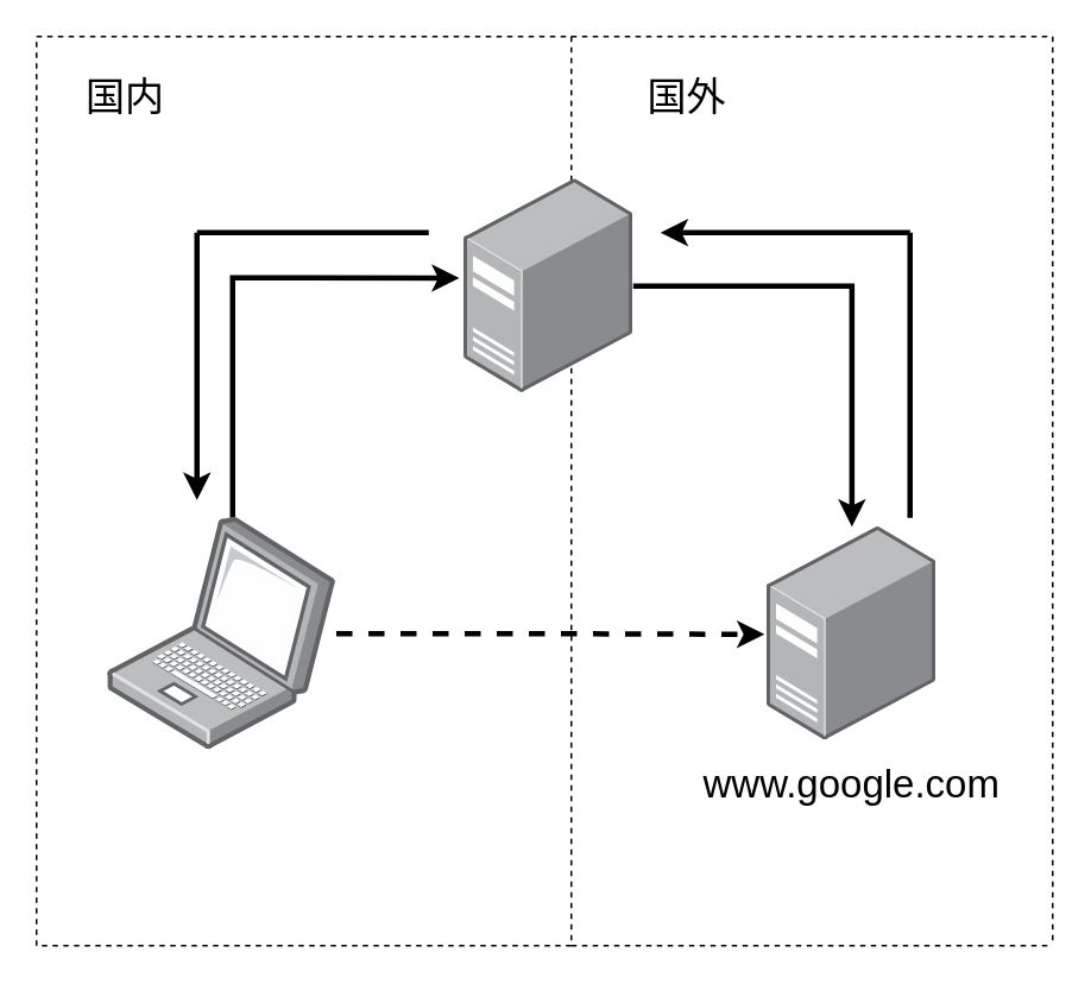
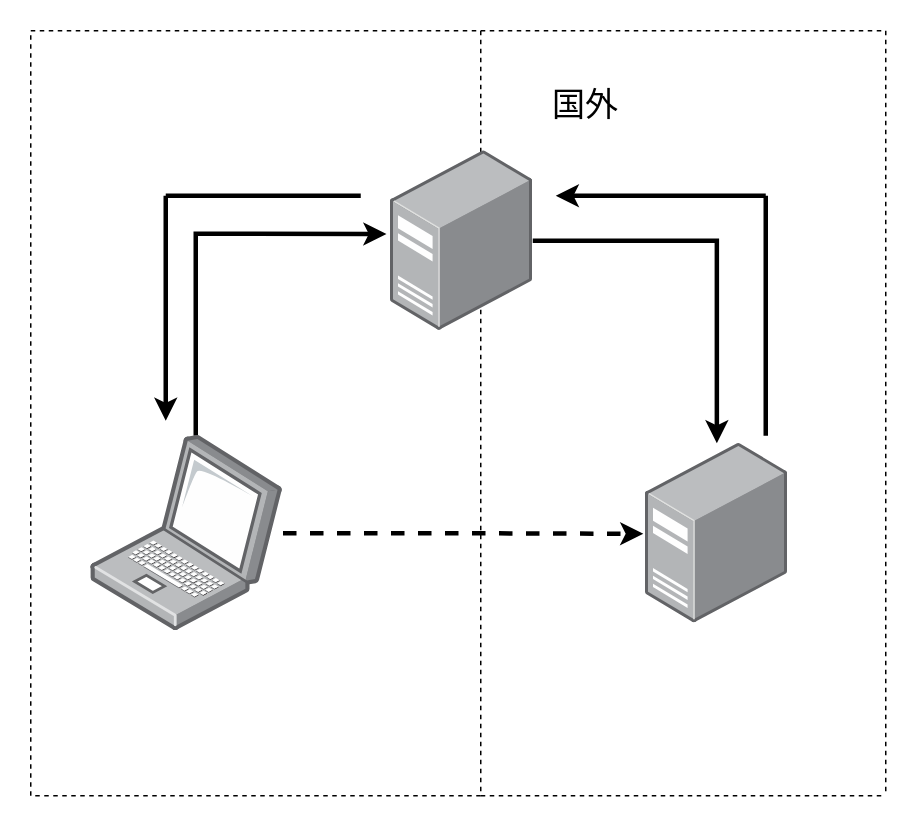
- <mxCell id="13" value="国内" style="text;html=1;strokeColor=none;fillColor=none;align=center;verticalAlign=middle;whiteSpace=wrap;rounded=0;fontSize=22;" parent="1" vertex="1"><mxGeometry x="40" y="40" width="60" height="30" as="geometry" /></mxCell>
- <mxCell id="14" value="国外" style="text;html=1;strokeColor=none;fillColor=none;align=center;verticalAlign=middle;whiteSpace=wrap;rounded=0;fontSize=22;" parent="1" vertex="1"><mxGeometry x="354.67" y="40" width="60" height="30" as="geometry" /></mxCell>
+ <mxCell id="14" value="国外" style="text;html=1;strokeColor=none;fillColor=none;align=center;verticalAlign=middle;whiteSpace=wrap;rounded=0;fontSize=22;" parent="1" vertex="1"><mxGeometry x="359.67" y="55" width="60" height="30" as="geometry" /></mxCell>
- <mxCell id="9" value="www.google.com" style="text;html=1;align=center;verticalAlign=middle;resizable=0;points=[];autosize=1;strokeColor=none;fillColor=none;fontSize=22;" parent="1" vertex="1"><mxGeometry x="382.34" y="420" width="190" height="40" as="geometry" /></mxCell>
